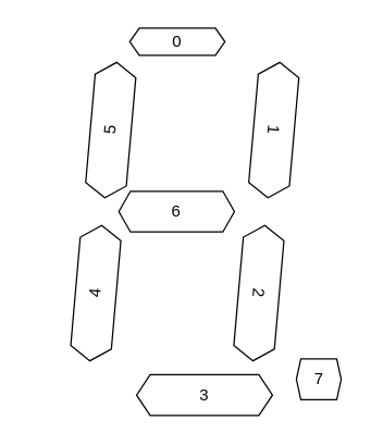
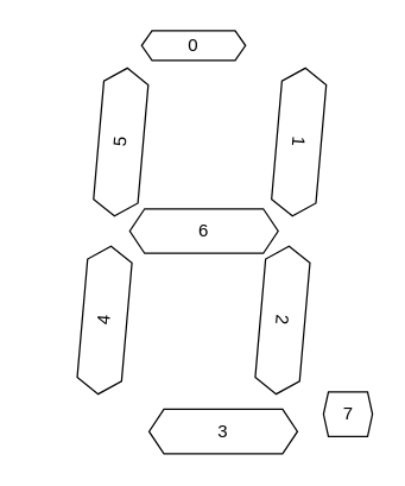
- <mxCell id="3" value="6" style="shape=hexagon;perimeter=hexagonPerimeter2;whiteSpace=wrap;html=1;size=0.1;" parent="1" vertex="1"><mxGeometry x="87" y="140" width="85" height="30" as="geometry" /></mxCell>
+ <mxCell id="3" value="6" style="shape=hexagon;perimeter=hexagonPerimeter2;whiteSpace=wrap;html=1;size=0.1;" parent="1" vertex="1"><mxGeometry x="87" y="140" width="100" height="30" as="geometry" /></mxCell>
